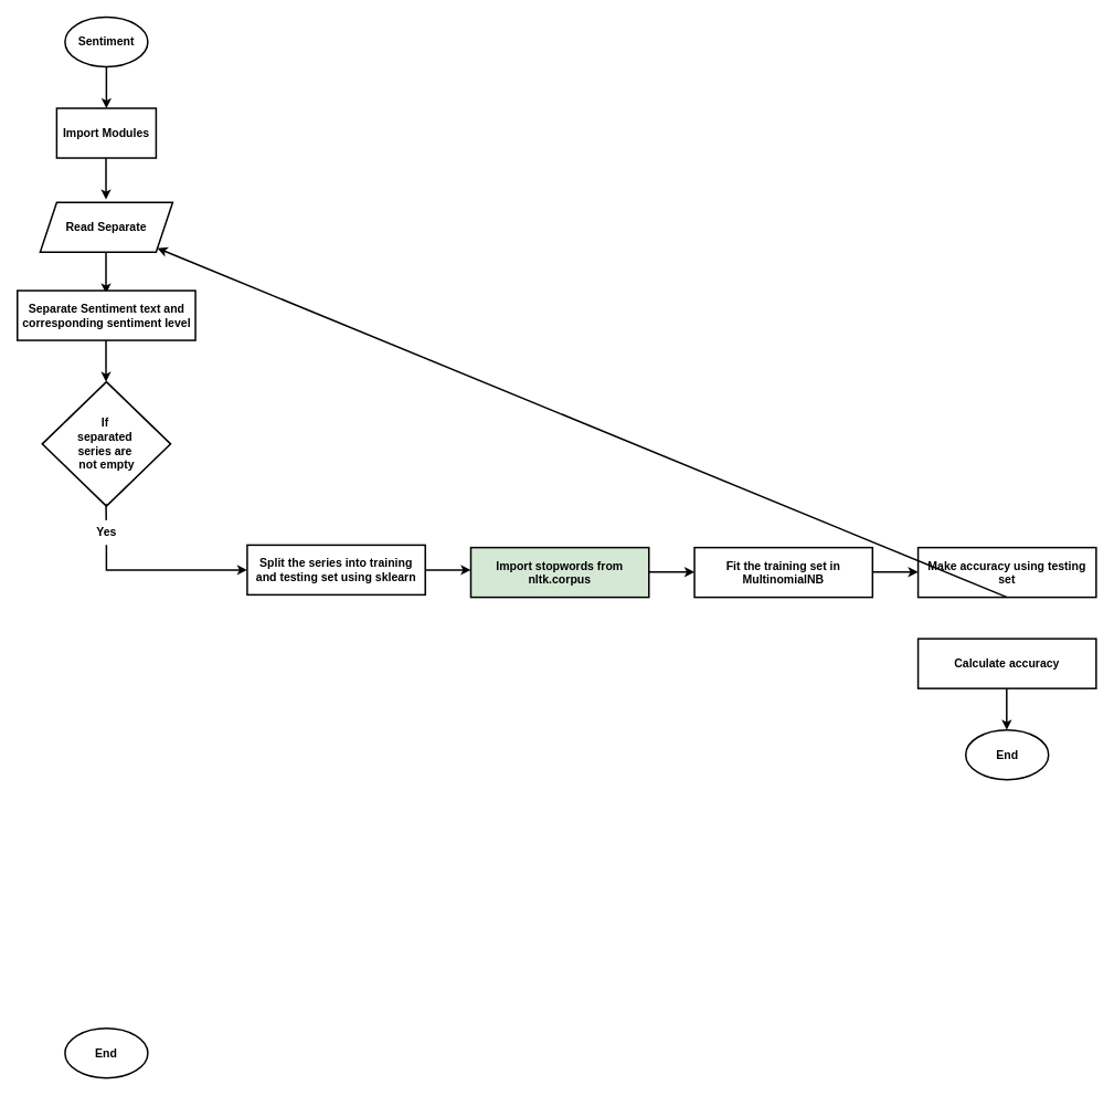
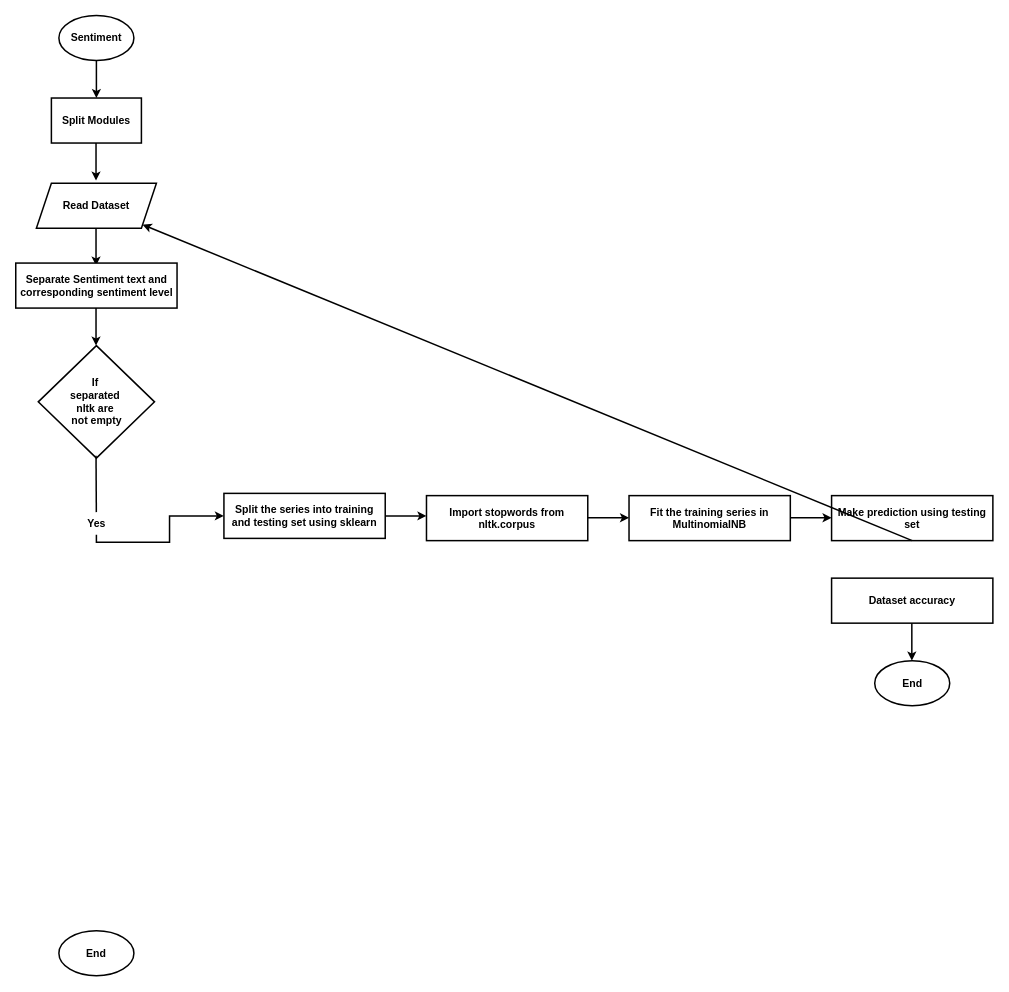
- <mxCell id="4" value="&lt;b&gt;Import Modules&lt;/b&gt;" style="rounded=0;whiteSpace=wrap;html=1;fontSize=14;strokeWidth=2;" vertex="1" parent="1"><mxGeometry x="68" y="130" width="120" height="60" as="geometry" /></mxCell>
+ <mxCell id="4" value="&lt;b&gt;Split Modules&lt;/b&gt;" style="rounded=0;whiteSpace=wrap;html=1;fontSize=14;strokeWidth=2;" vertex="1" parent="1"><mxGeometry x="68" y="130" width="120" height="60" as="geometry" /></mxCell>
- <mxCell id="6" value="&lt;b&gt;Read Separate&lt;/b&gt;" style="shape=parallelogram;perimeter=parallelogramPerimeter;whiteSpace=wrap;html=1;fixedSize=1;rounded=0;strokeWidth=2;fontSize=14;" vertex="1" parent="1"><mxGeometry x="48" y="243.5" width="160" height="60" as="geometry" /></mxCell>
+ <mxCell id="6" value="&lt;b&gt;Read Dataset&lt;/b&gt;" style="shape=parallelogram;perimeter=parallelogramPerimeter;whiteSpace=wrap;html=1;fixedSize=1;rounded=0;strokeWidth=2;fontSize=14;" vertex="1" parent="1"><mxGeometry x="48" y="243.5" width="160" height="60" as="geometry" /></mxCell>
- <mxCell id="10" value="&lt;b&gt;If&amp;nbsp;&lt;br&gt;separated&amp;nbsp;&lt;br&gt;series&amp;nbsp;are&amp;nbsp;&lt;br&gt;not empty&lt;/b&gt;" style="rhombus;whiteSpace=wrap;html=1;rounded=0;strokeWidth=2;fontSize=14;" vertex="1" parent="1"><mxGeometry x="50.5" y="460" width="155" height="150" as="geometry" /></mxCell>
+ <mxCell id="10" value="&lt;b&gt;If&amp;nbsp;&lt;br&gt;separated&amp;nbsp;&lt;br&gt;nltk&amp;nbsp;are&amp;nbsp;&lt;br&gt;not empty&lt;/b&gt;" style="rhombus;whiteSpace=wrap;html=1;rounded=0;strokeWidth=2;fontSize=14;" vertex="1" parent="1"><mxGeometry x="50.5" y="460" width="155" height="150" as="geometry" /></mxCell>
- <mxCell id="12" value="&lt;b&gt;Yes&lt;/b&gt;" style="text;html=1;align=center;verticalAlign=middle;resizable=0;points=[];autosize=1;strokeColor=none;fillColor=none;fontSize=14;" vertex="1" parent="1"><mxGeometry x="103" y="627" width="50" height="30" as="geometry" /></mxCell>
+ <mxCell id="12" value="&lt;b&gt;Yes&lt;/b&gt;" style="text;html=1;align=center;verticalAlign=middle;resizable=0;points=[];autosize=1;strokeColor=none;fillColor=none;fontSize=14;" vertex="1" parent="1"><mxGeometry x="103" y="682" width="50" height="30" as="geometry" /></mxCell>
- <mxCell id="17" value="&lt;b&gt;Import stopwords from nltk.corpus&lt;/b&gt;" style="rounded=0;whiteSpace=wrap;html=1;strokeWidth=2;fontSize=14;fillColor=#d5e8d4;" vertex="1" parent="1"><mxGeometry x="568" y="660" width="215" height="60" as="geometry" /></mxCell>
+ <mxCell id="17" value="&lt;b&gt;Import stopwords from nltk.corpus&lt;/b&gt;" style="rounded=0;whiteSpace=wrap;html=1;strokeWidth=2;fontSize=14;" vertex="1" parent="1"><mxGeometry x="568" y="660" width="215" height="60" as="geometry" /></mxCell>
- <mxCell id="19" value="&lt;b&gt;Fit the training set in MultinomialNB&lt;/b&gt;" style="rounded=0;whiteSpace=wrap;html=1;strokeWidth=2;fontSize=14;" vertex="1" parent="1"><mxGeometry x="838" y="660" width="215" height="60" as="geometry" /></mxCell>
+ <mxCell id="19" value="&lt;b&gt;Fit the training series in MultinomialNB&lt;/b&gt;" style="rounded=0;whiteSpace=wrap;html=1;strokeWidth=2;fontSize=14;" vertex="1" parent="1"><mxGeometry x="838" y="660" width="215" height="60" as="geometry" /></mxCell>
- <mxCell id="21" value="&lt;b&gt;Make accuracy using testing set&lt;/b&gt;" style="rounded=0;whiteSpace=wrap;html=1;strokeWidth=2;fontSize=14;" vertex="1" parent="1"><mxGeometry x="1108" y="660" width="215" height="60" as="geometry" /></mxCell>
+ <mxCell id="21" value="&lt;b&gt;Make prediction using testing set&lt;/b&gt;" style="rounded=0;whiteSpace=wrap;html=1;strokeWidth=2;fontSize=14;" vertex="1" parent="1"><mxGeometry x="1108" y="660" width="215" height="60" as="geometry" /></mxCell>
- <mxCell id="22" value="&lt;b&gt;Calculate accuracy&lt;/b&gt;" style="rounded=0;whiteSpace=wrap;html=1;strokeWidth=2;fontSize=14;" vertex="1" parent="1"><mxGeometry x="1108" y="770" width="215" height="60" as="geometry" /></mxCell>
+ <mxCell id="22" value="&lt;b&gt;Dataset accuracy&lt;/b&gt;" style="rounded=0;whiteSpace=wrap;html=1;strokeWidth=2;fontSize=14;" vertex="1" parent="1"><mxGeometry x="1108" y="770" width="215" height="60" as="geometry" /></mxCell>
